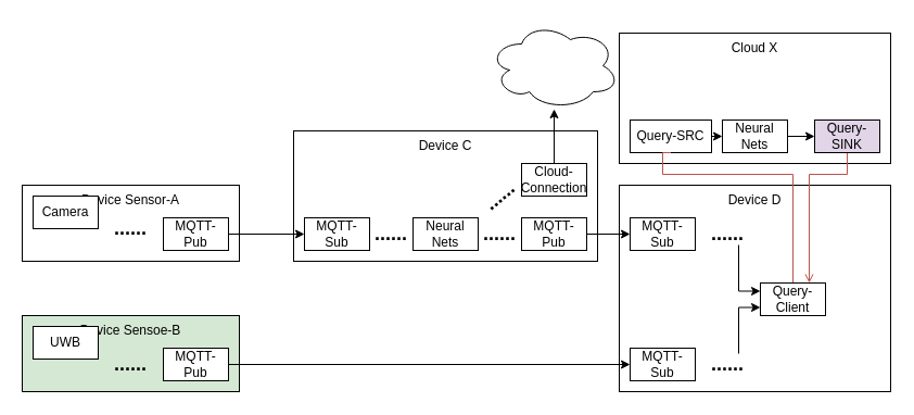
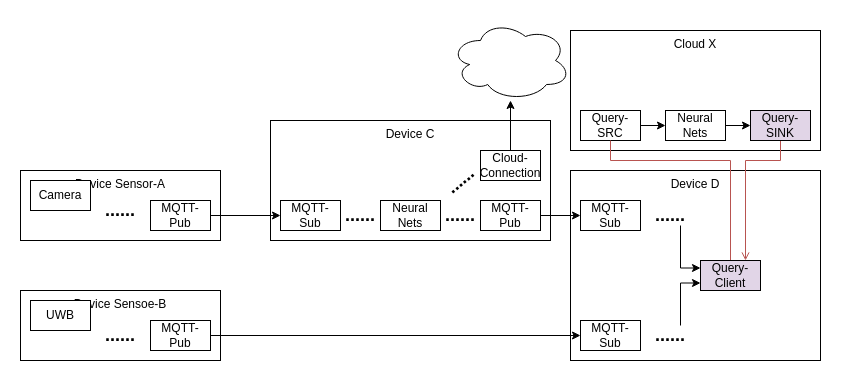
- <mxCell id="22" value="Query-SRC" style="rounded=0;whiteSpace=wrap;html=1;" vertex="1" parent="1"><mxGeometry x="580" y="110" width="75" height="30" as="geometry" /></mxCell>
+ <mxCell id="22" value="Query-SRC" style="rounded=0;whiteSpace=wrap;html=1;" vertex="1" parent="1"><mxGeometry x="580" y="110" width="60" height="30" as="geometry" /></mxCell>
- <mxCell id="30" value="Query-Client" style="rounded=0;whiteSpace=wrap;html=1;" vertex="1" parent="1"><mxGeometry x="700" y="260" width="60" height="30" as="geometry" /></mxCell>
+ <mxCell id="30" value="Query-Client" style="rounded=0;whiteSpace=wrap;html=1;fillColor=#e1d5e7;" vertex="1" parent="1"><mxGeometry x="700" y="260" width="60" height="30" as="geometry" /></mxCell>
- <mxCell id="3" value="Device Sensoe-B" style="rounded=0;whiteSpace=wrap;html=1;verticalAlign=top;fillColor=#d5e8d4;" vertex="1" parent="1"><mxGeometry x="20" y="290" width="200" height="70" as="geometry" /></mxCell>
+ <mxCell id="3" value="Device Sensoe-B" style="rounded=0;whiteSpace=wrap;html=1;verticalAlign=top;" vertex="1" parent="1"><mxGeometry x="20" y="290" width="200" height="70" as="geometry" /></mxCell>
